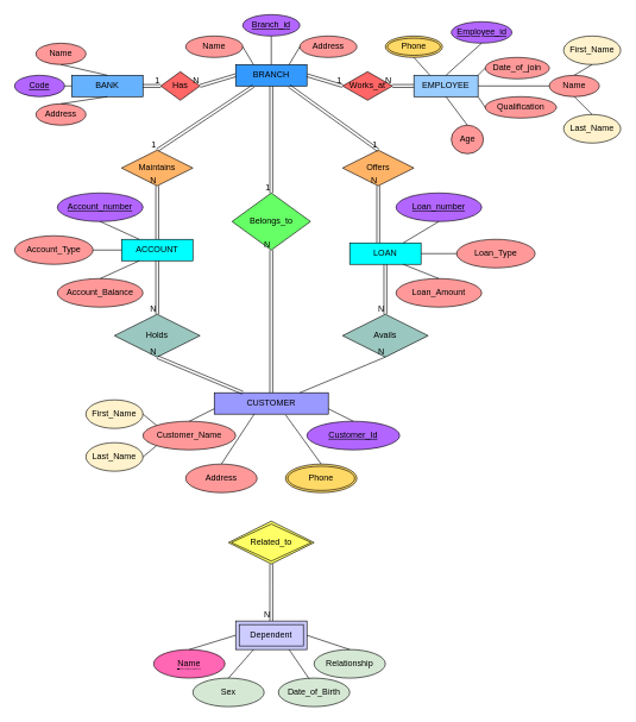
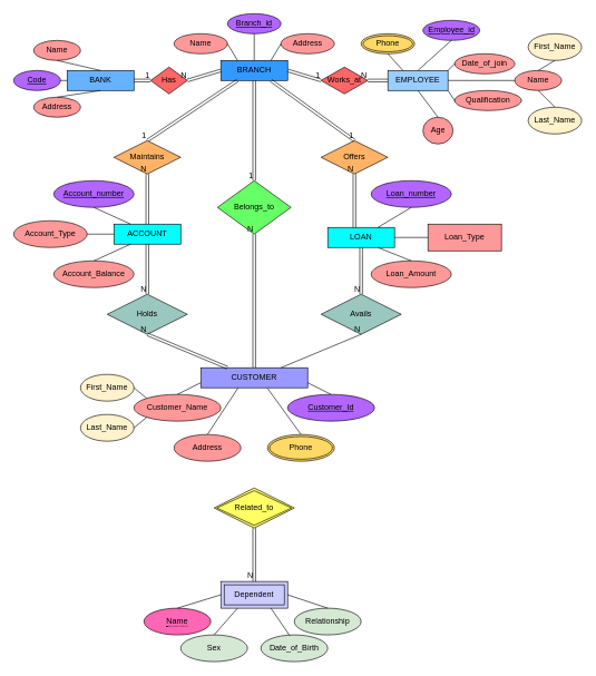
- <mxCell id="19" value="Loan_Type" style="ellipse;whiteSpace=wrap;html=1;fillColor=#FF9999;" vertex="1" parent="1"><mxGeometry x="640" y="335" width="110" height="40" as="geometry" /></mxCell>
+ <mxCell id="19" value="Loan_Type" style="whiteSpace=wrap;html=1;fillColor=#FF9999;rounded=0;" vertex="1" parent="1"><mxGeometry x="640" y="335" width="110" height="40" as="geometry" /></mxCell>
